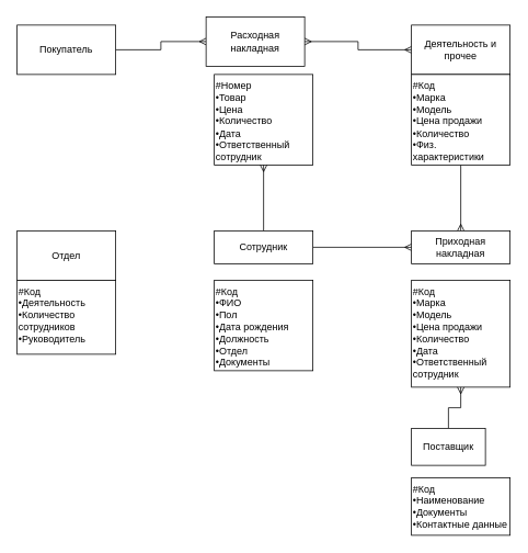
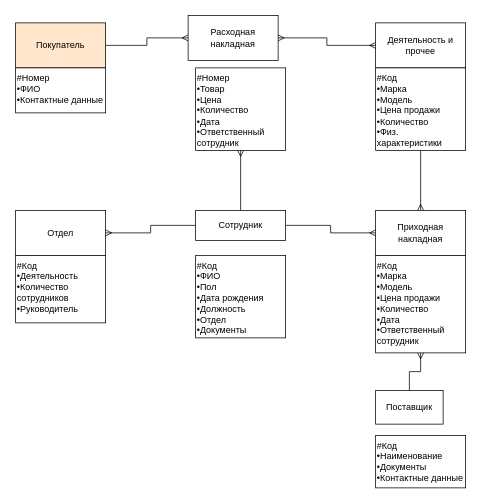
- <mxCell id="3" value="Покупатель" style="rounded=0;whiteSpace=wrap;html=1;" parent="1" vertex="1"><mxGeometry x="20" y="30" width="120" height="60" as="geometry" /></mxCell>
+ <mxCell id="3" value="Покупатель" style="rounded=0;whiteSpace=wrap;html=1;fillColor=#ffe6cc;" parent="1" vertex="1"><mxGeometry x="20" y="30" width="120" height="60" as="geometry" /></mxCell>
+ <mxCell id="4" value="#Номер&lt;br&gt;•ФИО&lt;br&gt;•Контактные данные" style="rounded=0;whiteSpace=wrap;html=1;align=left;verticalAlign=top;" parent="1" vertex="1"><mxGeometry x="20" y="90" width="120" height="60" as="geometry" /></mxCell>
- <mxCell id="17" value="Приходная накладная" style="rounded=0;whiteSpace=wrap;html=1;" vertex="1" parent="1"><mxGeometry x="500" y="280" width="120" height="40" as="geometry" /></mxCell>
+ <mxCell id="17" value="Приходная накладная" style="rounded=0;whiteSpace=wrap;html=1;" vertex="1" parent="1"><mxGeometry x="500" y="280" width="120" height="60" as="geometry" /></mxCell>
+ <mxCell id="15" style="edgeStyle=orthogonalEdgeStyle;rounded=0;orthogonalLoop=1;jettySize=auto;html=1;exitX=0;exitY=0.5;exitDx=0;exitDy=0;entryX=1;entryY=0.5;entryDx=0;entryDy=0;endArrow=ERmany;endFill=0;" edge="1" parent="1" source="16" target="11"><mxGeometry relative="1" as="geometry" /></mxCell>
